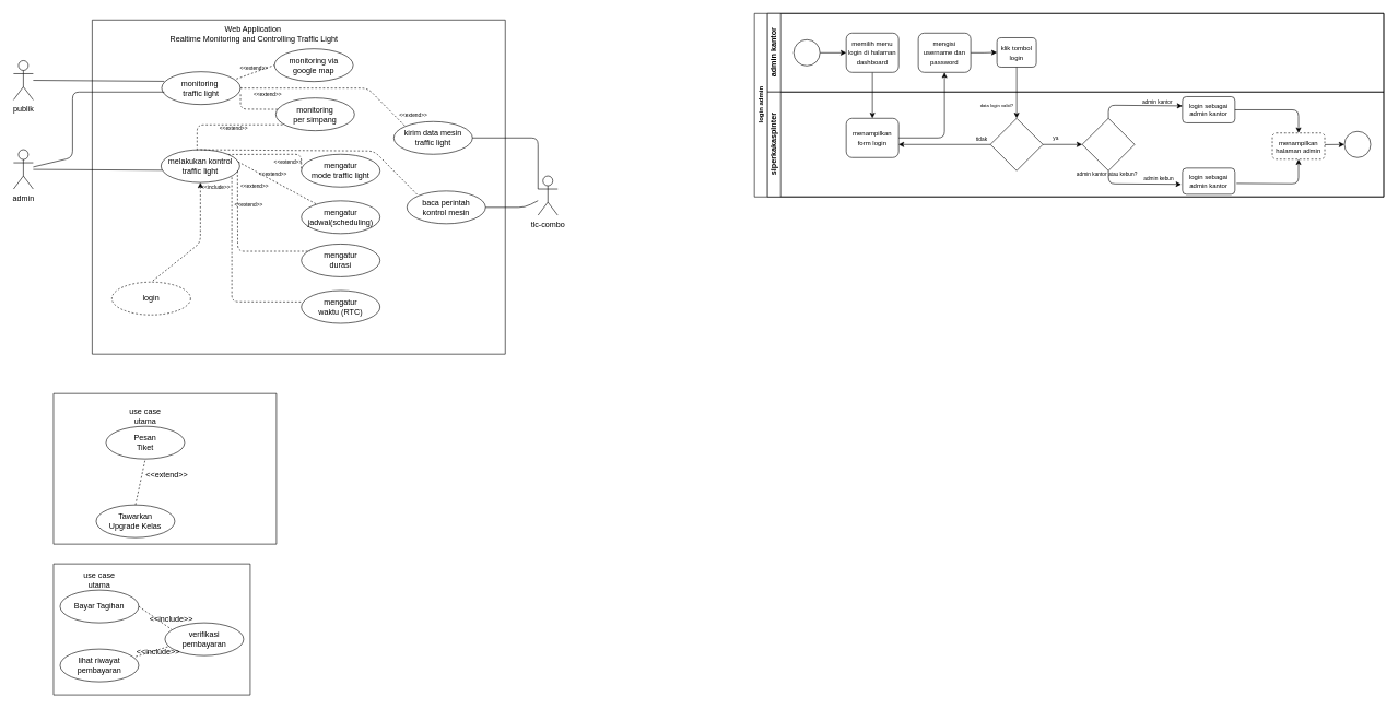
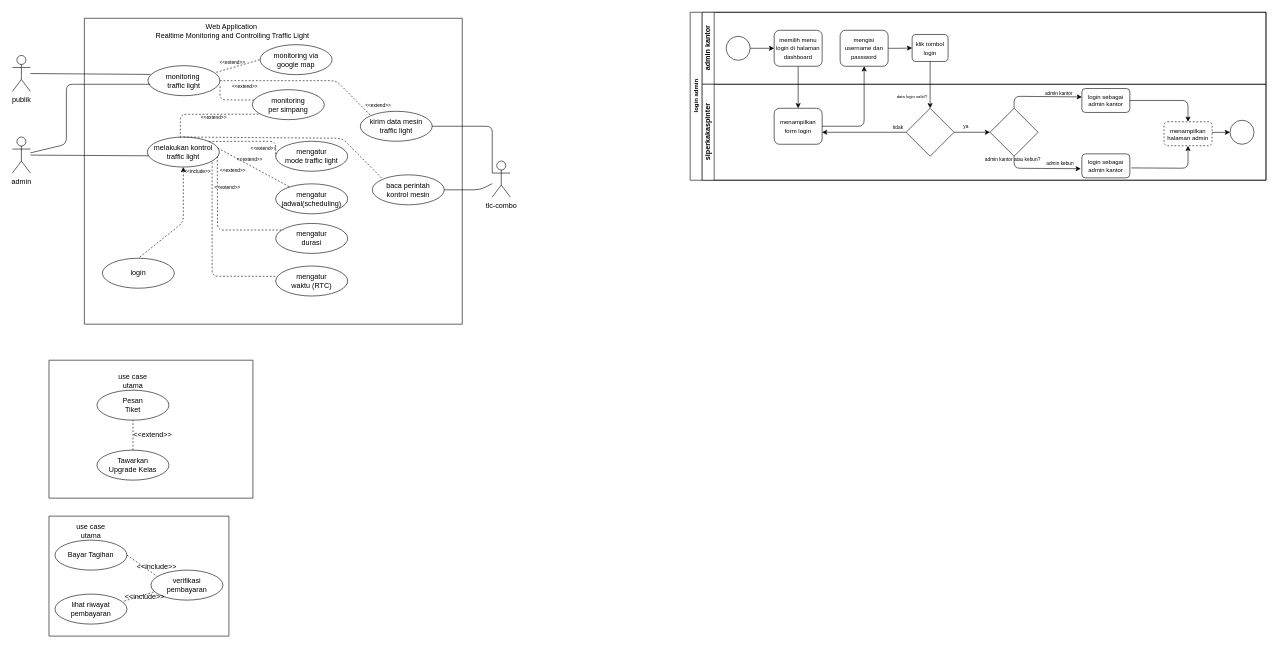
- <mxCell id="23" value="monitoring via&lt;div&gt;google map&lt;/div&gt;" style="ellipse;whiteSpace=wrap;html=1;" vertex="1" parent="2"><mxGeometry x="278" y="44" width="120" height="50" as="geometry" /></mxCell>
+ <mxCell id="23" value="monitoring via&lt;div&gt;google map&lt;/div&gt;" style="ellipse;whiteSpace=wrap;html=1;" vertex="1" parent="2"><mxGeometry x="293" y="44" width="120" height="50" as="geometry" /></mxCell>
- <mxCell id="4" value="login" style="ellipse;whiteSpace=wrap;html=1;dashed=1;" vertex="1" parent="2"><mxGeometry x="30" y="400" width="120" height="50" as="geometry" /></mxCell>
+ <mxCell id="4" value="login" style="ellipse;whiteSpace=wrap;html=1;" vertex="1" parent="2"><mxGeometry x="30" y="400" width="120" height="50" as="geometry" /></mxCell>
- <mxCell id="48" value="Tawarkan&lt;div&gt;Upgrade Kelas&lt;/div&gt;" style="ellipse;whiteSpace=wrap;html=1;" vertex="1" parent="46"><mxGeometry x="65" y="170" width="120" height="50" as="geometry" /></mxCell>
+ <mxCell id="48" value="Tawarkan&lt;div&gt;Upgrade Kelas&lt;/div&gt;" style="ellipse;whiteSpace=wrap;html=1;" vertex="1" parent="46"><mxGeometry x="80" y="150" width="120" height="50" as="geometry" /></mxCell>
